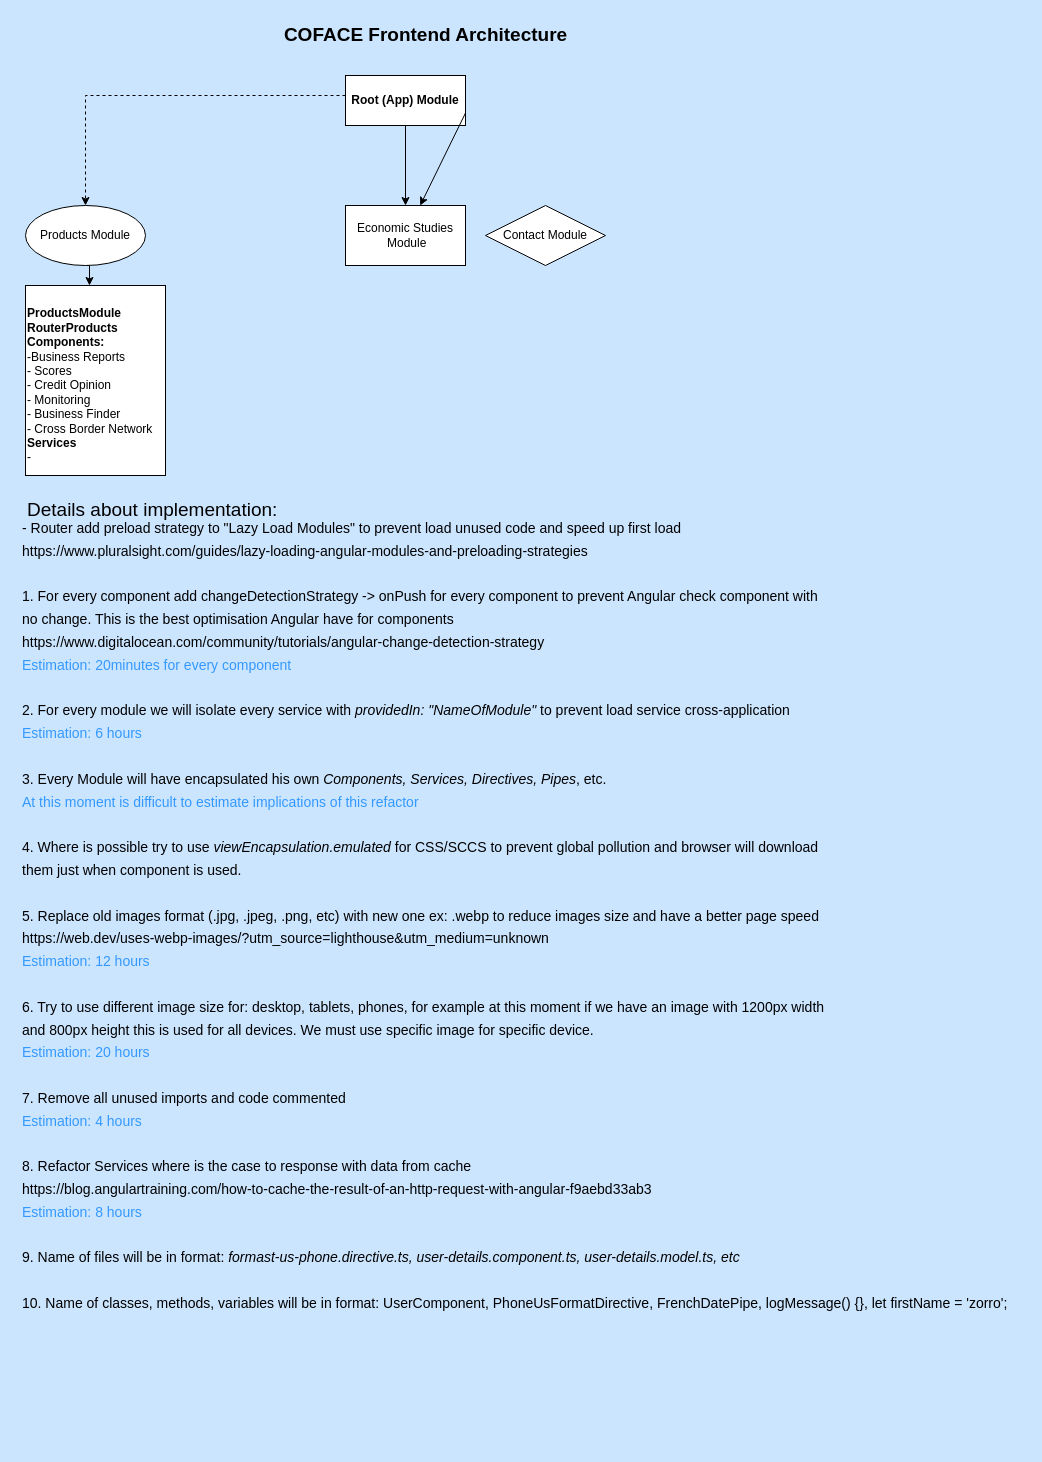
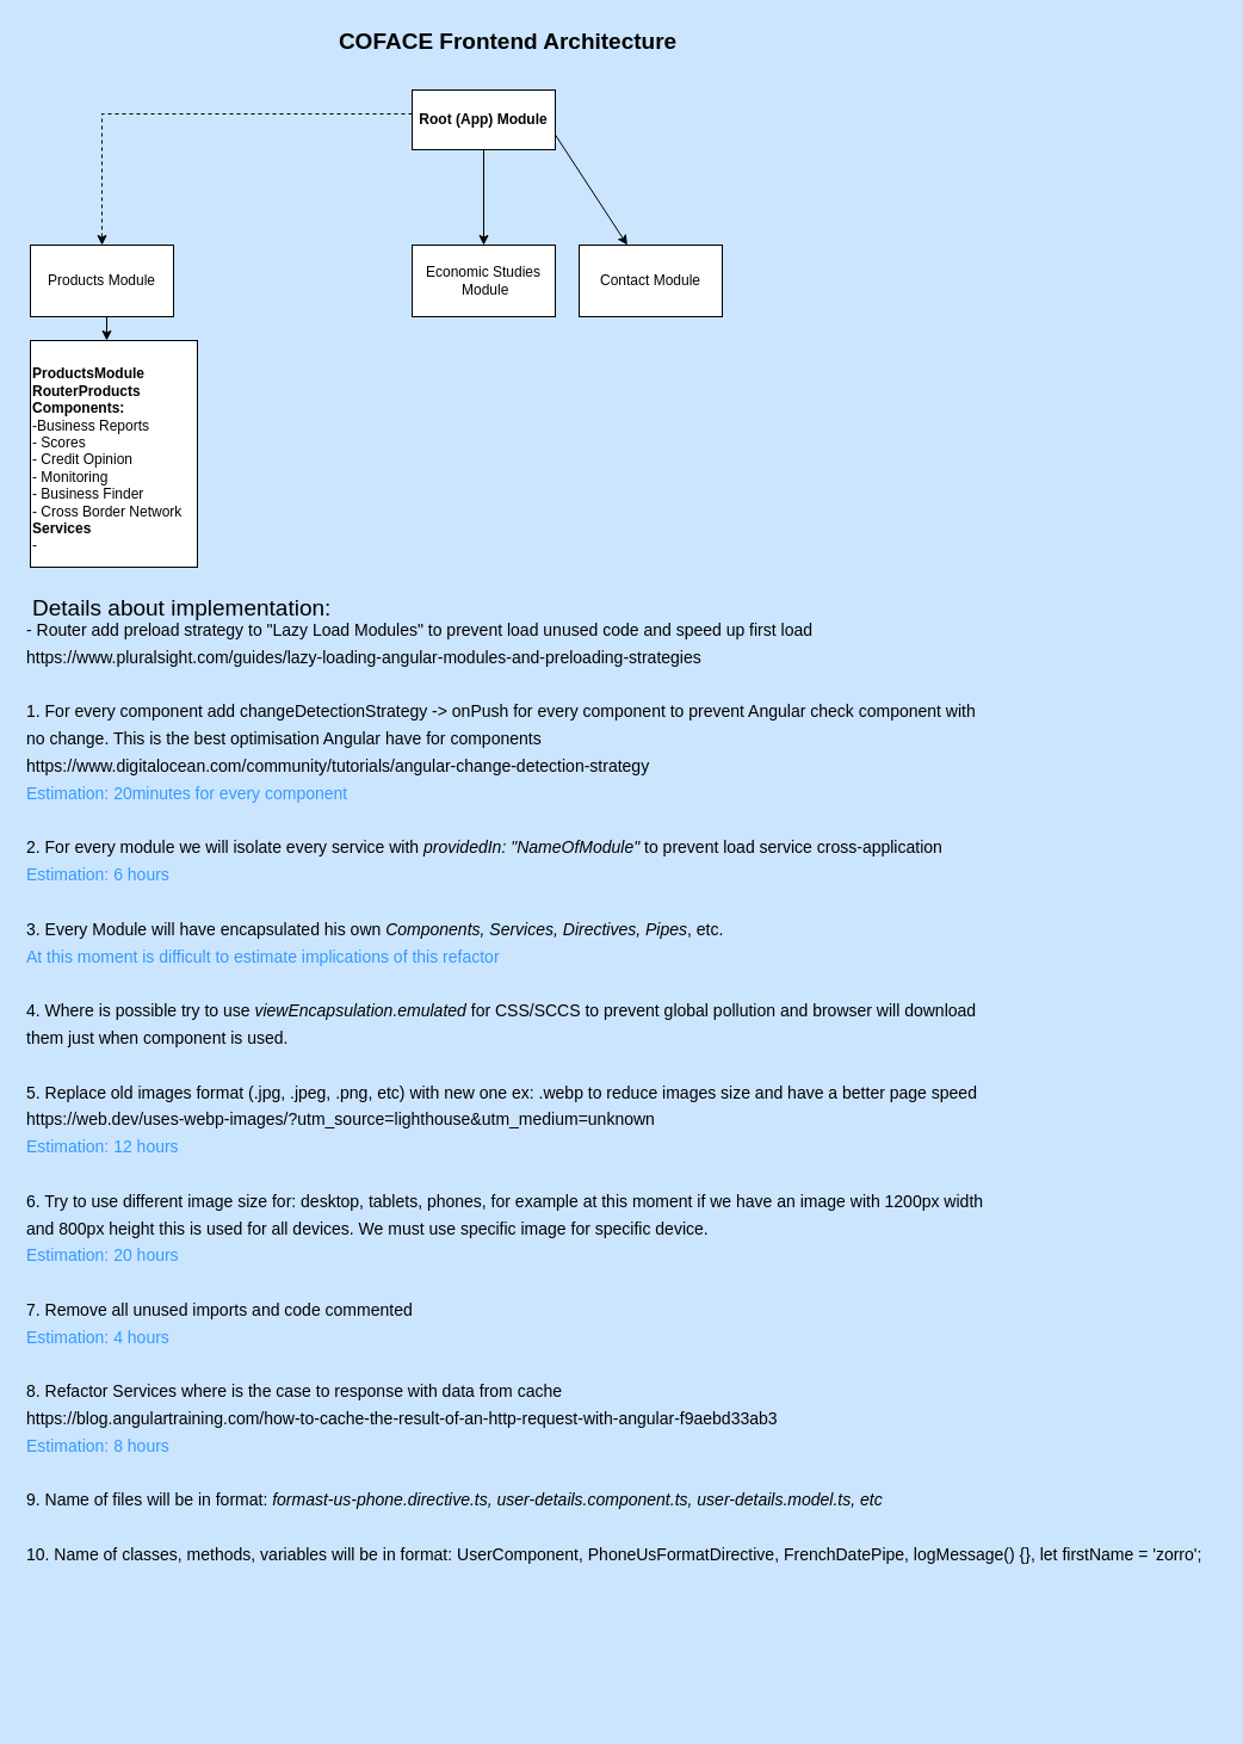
- <mxCell id="9" value="" style="endArrow=classic;html=1;exitX=1;exitY=0.75;exitDx=0;exitDy=0;" edge="1" parent="1" source="3" target="8"><mxGeometry width="50" height="50" relative="1" as="geometry"><mxPoint x="395" y="295" as="sourcePoint" /><mxPoint x="545" y="205" as="targetPoint" /></mxGeometry></mxCell>
+ <mxCell id="9" value="" style="endArrow=classic;html=1;exitX=1;exitY=0.75;exitDx=0;exitDy=0;" edge="1" parent="1" source="3" target="10"><mxGeometry width="50" height="50" relative="1" as="geometry"><mxPoint x="395" y="295" as="sourcePoint" /><mxPoint x="545" y="205" as="targetPoint" /></mxGeometry></mxCell>
- <mxCell id="5" value="Products Module&lt;br&gt;" style="ellipse;whiteSpace=wrap;html=1;" vertex="1" parent="1"><mxGeometry x="25" y="205" width="120" height="60" as="geometry" /></mxCell>
+ <mxCell id="5" value="Products Module&lt;br&gt;" style="rounded=0;whiteSpace=wrap;html=1;" vertex="1" parent="1"><mxGeometry x="25" y="205" width="120" height="60" as="geometry" /></mxCell>
- <mxCell id="10" value="Contact Module" style="rhombus;whiteSpace=wrap;html=1;" vertex="1" parent="1"><mxGeometry x="485" y="205" width="120" height="60" as="geometry" /></mxCell>
+ <mxCell id="10" value="Contact Module" style="rounded=0;whiteSpace=wrap;html=1;" vertex="1" parent="1"><mxGeometry x="485" y="205" width="120" height="60" as="geometry" /></mxCell>
